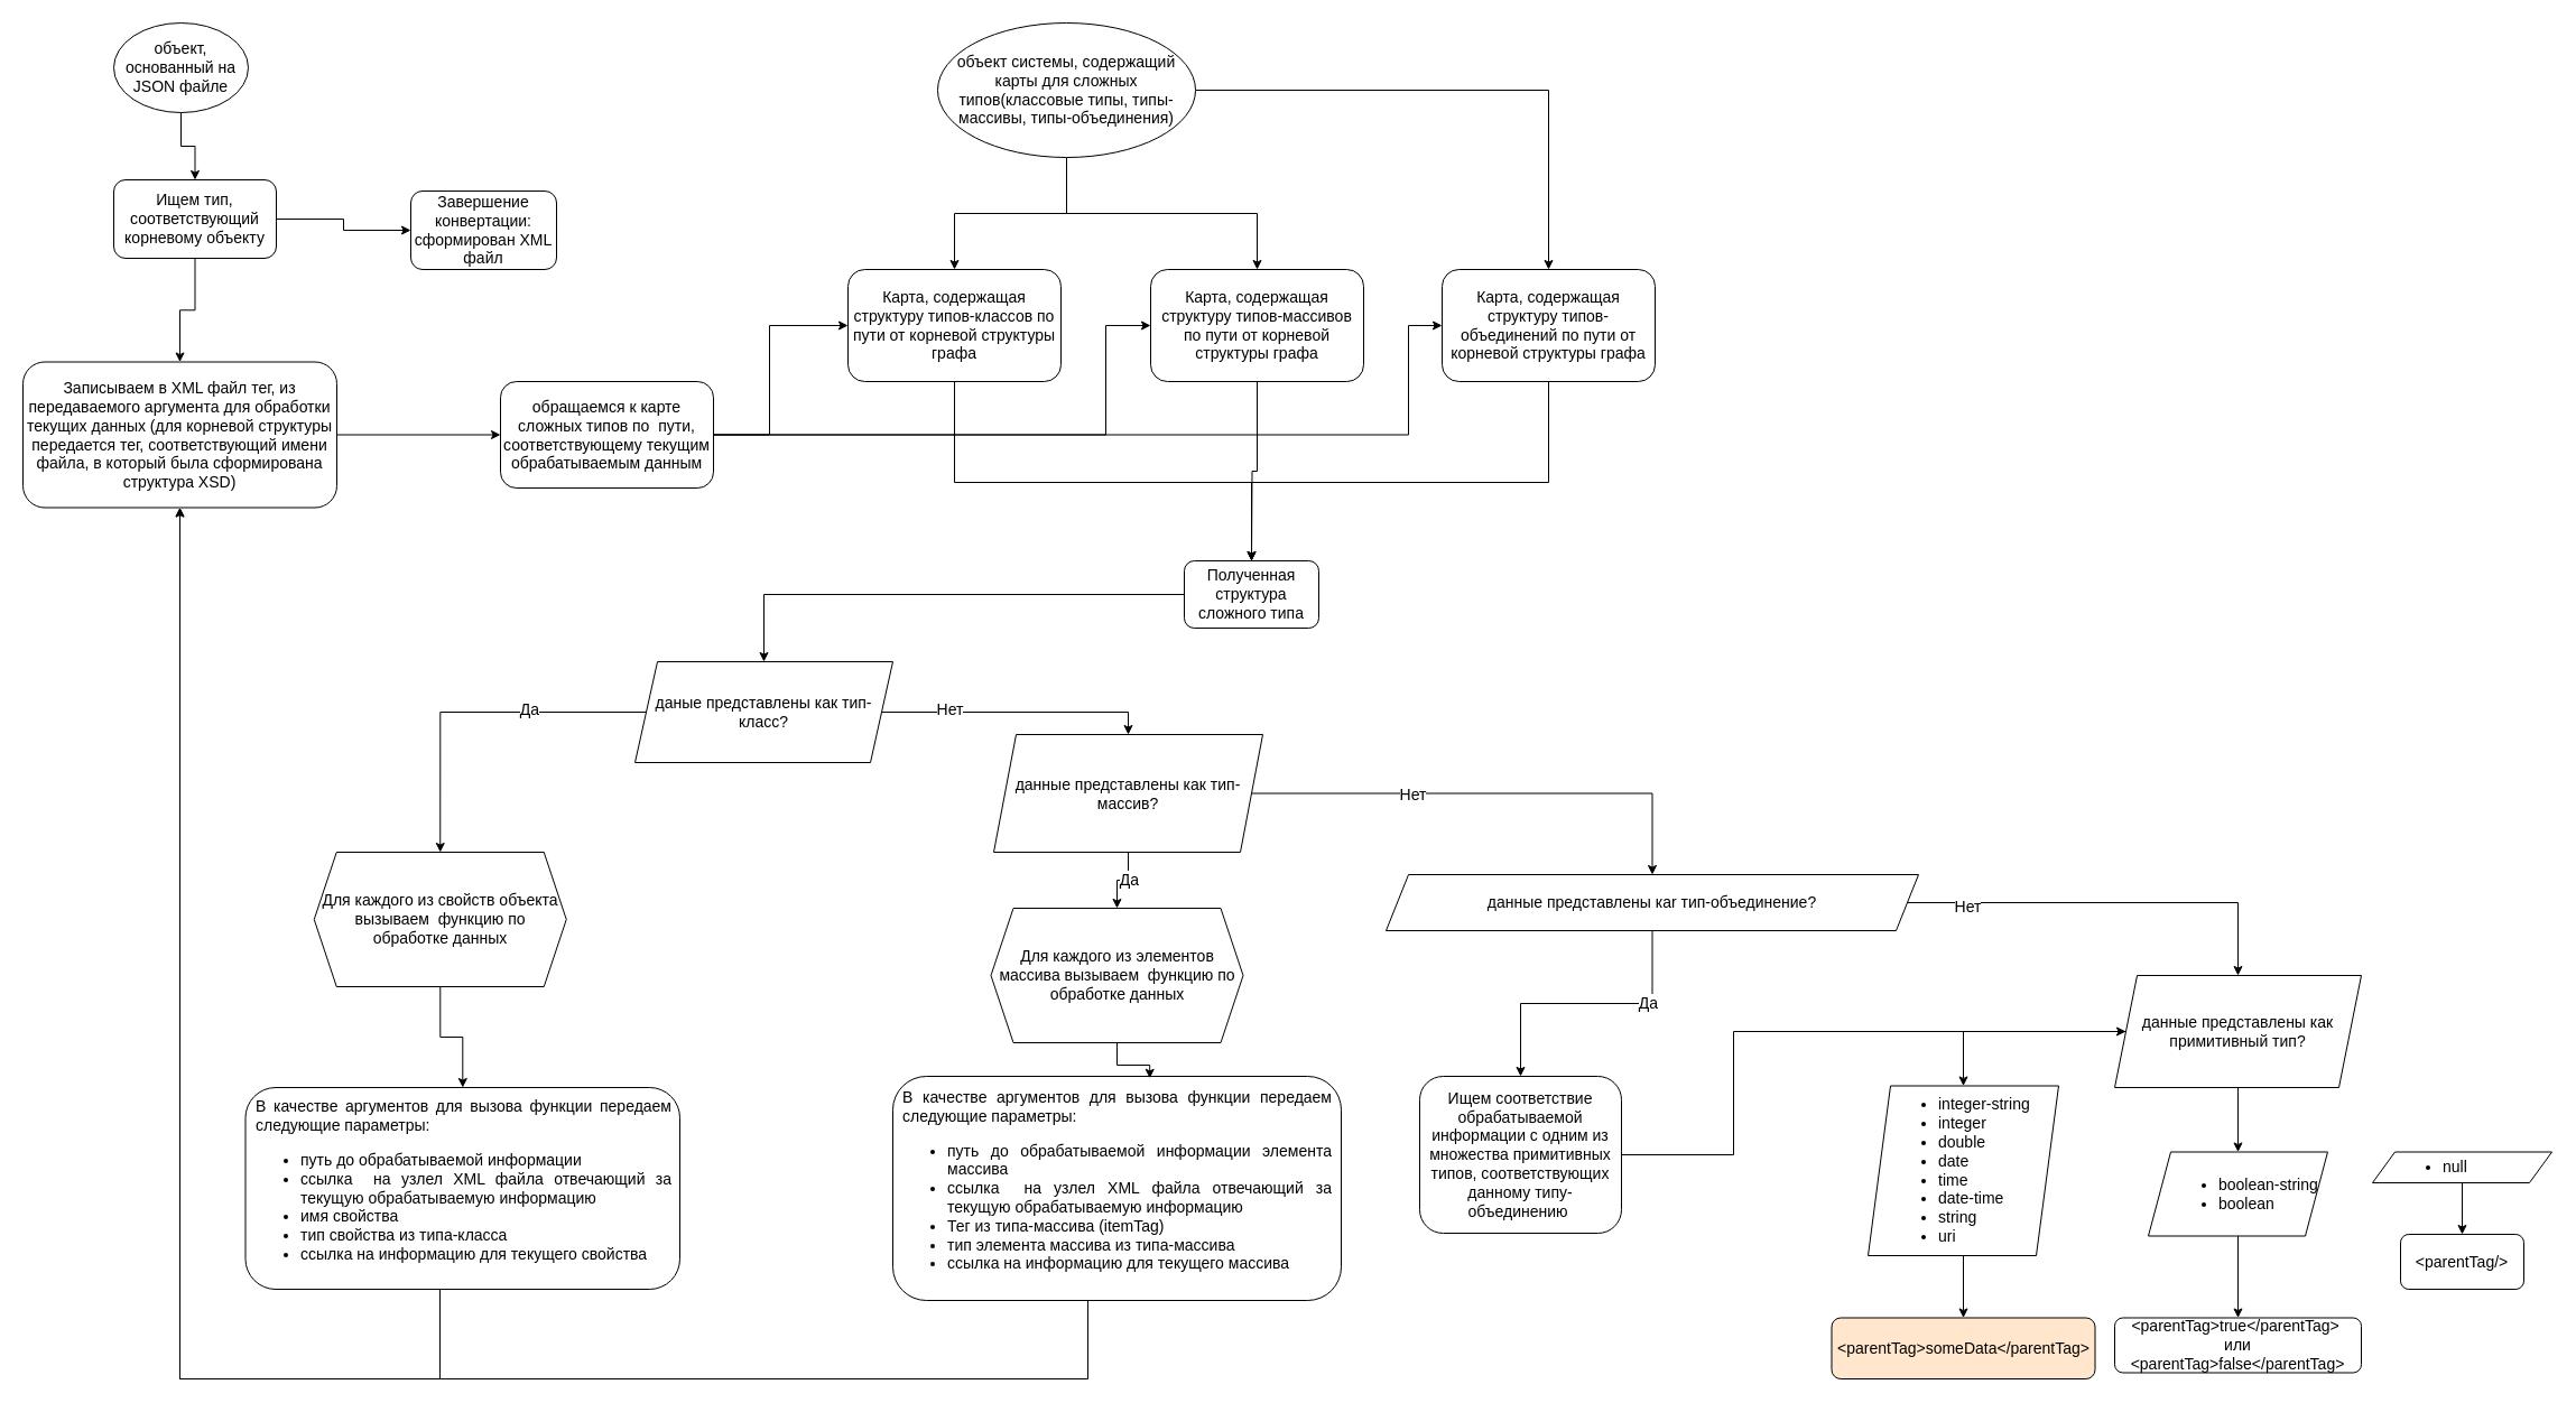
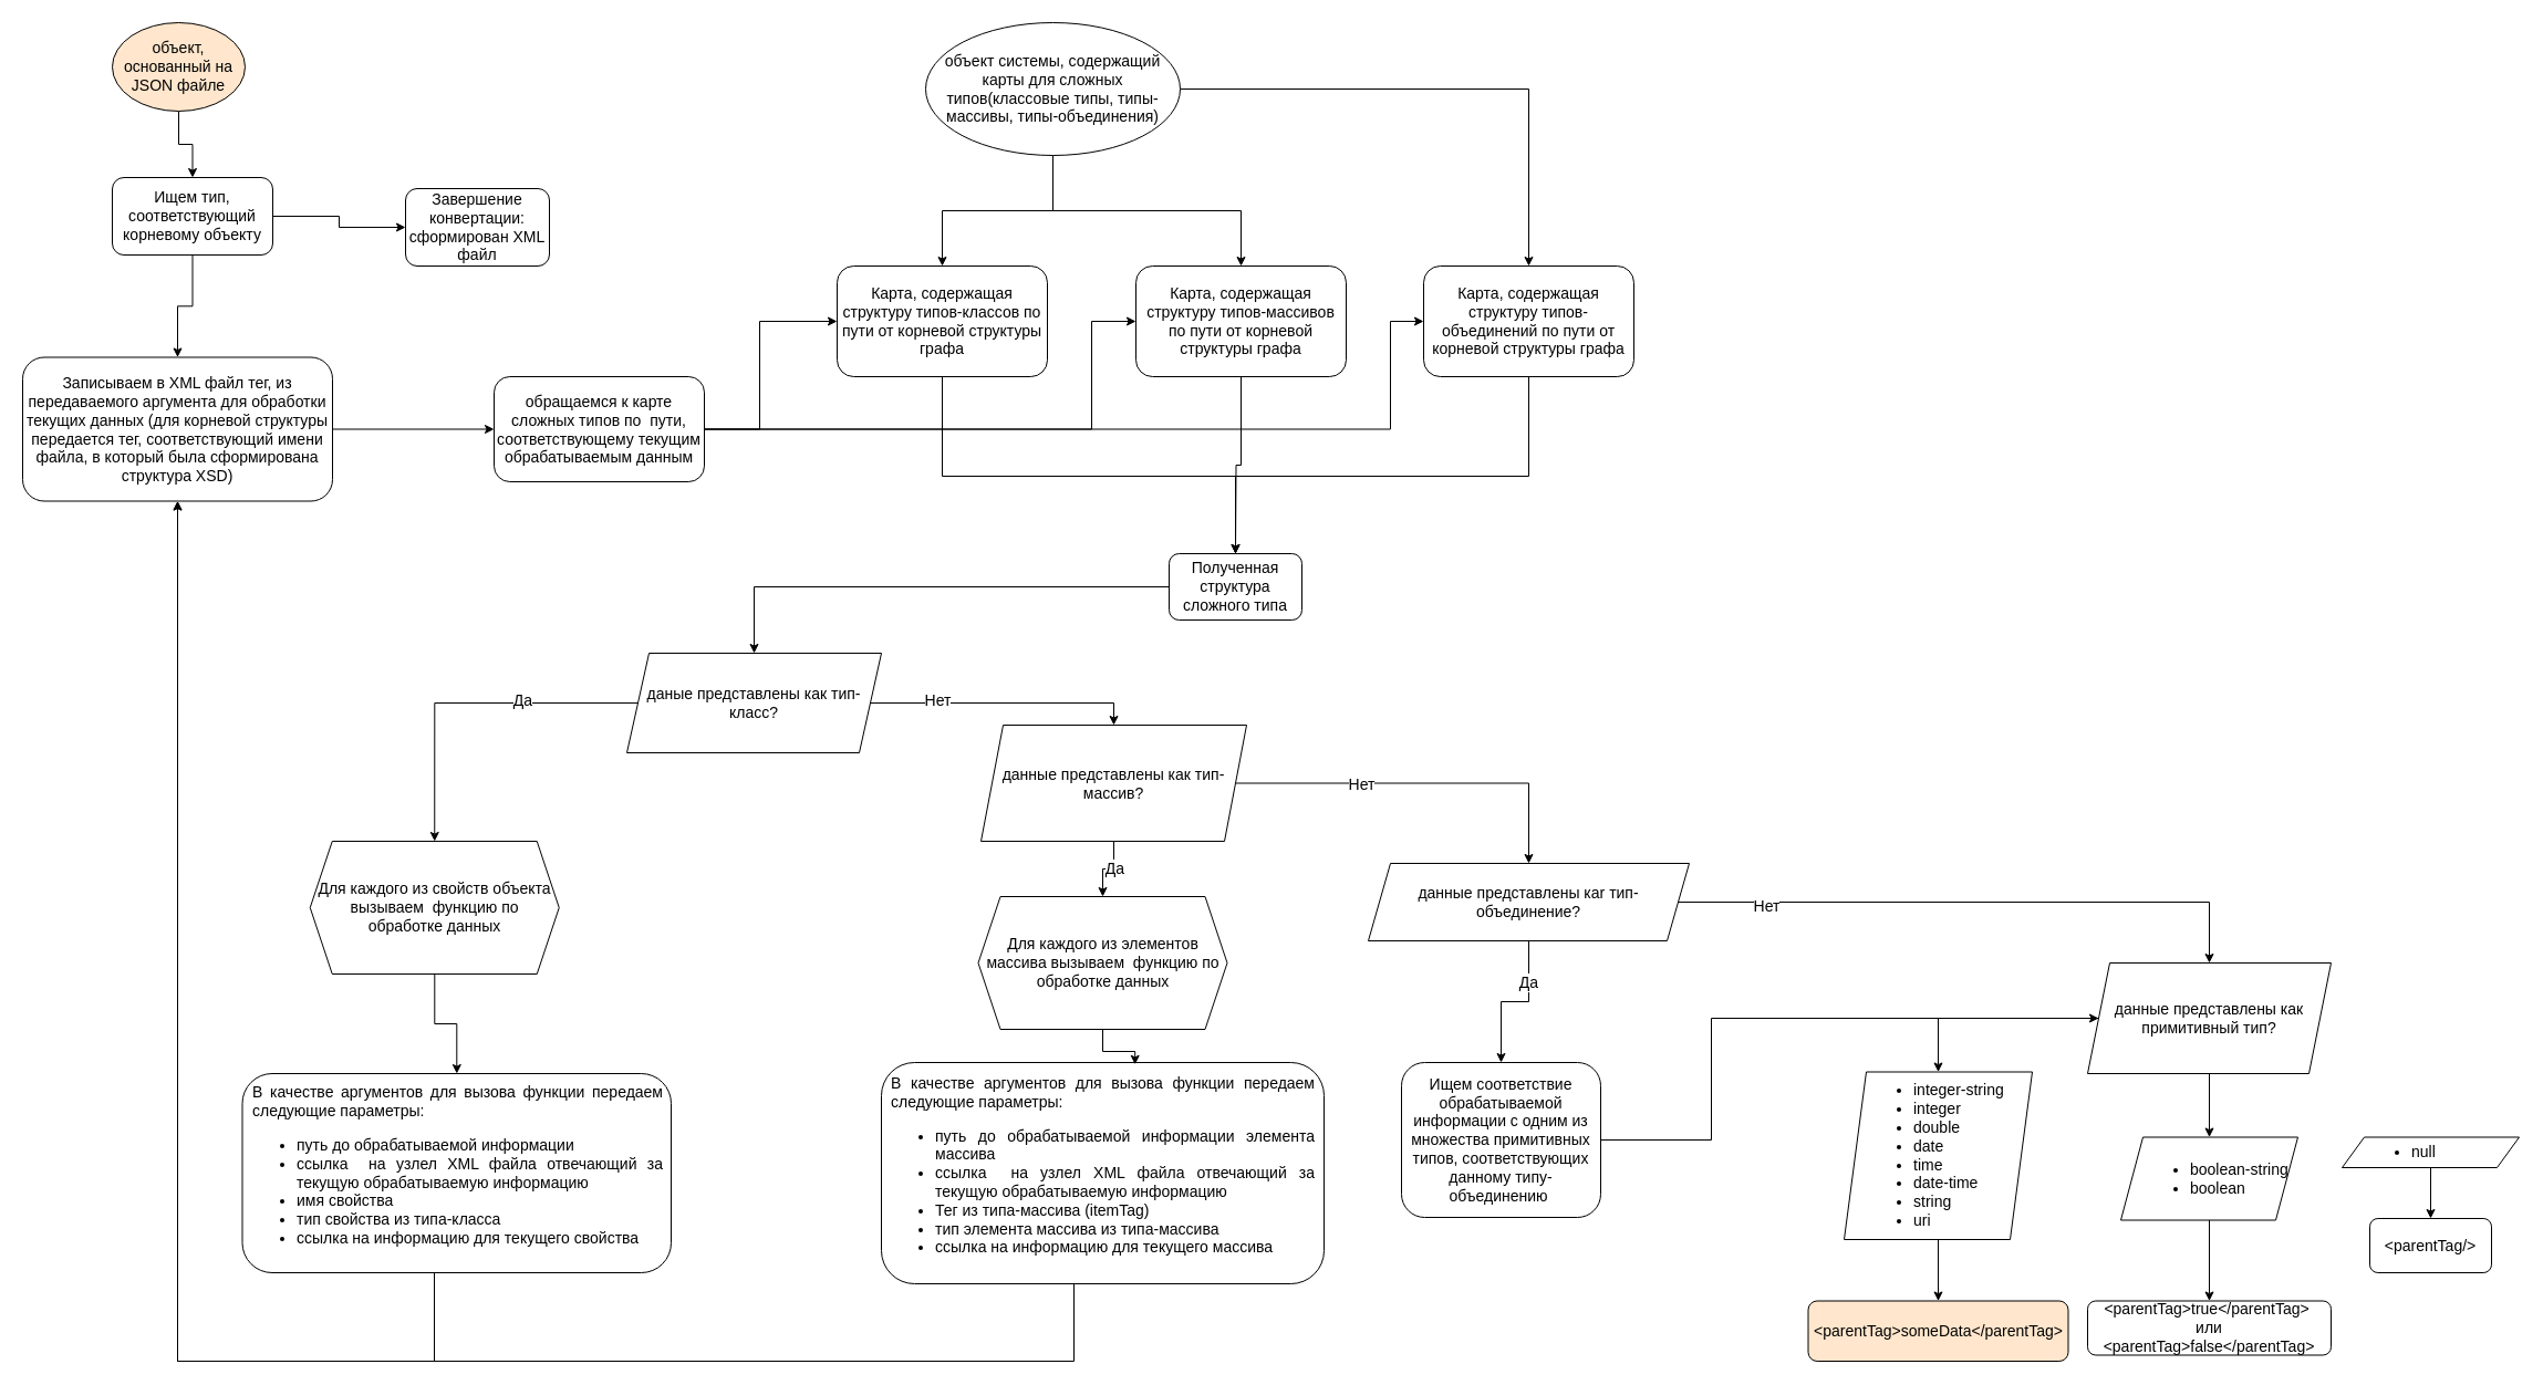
- <mxCell id="3" value="объект, основанный на JSON файле" style="ellipse;whiteSpace=wrap;html=1;fontSize=14;" vertex="1" parent="1"><mxGeometry x="101" y="20" width="120" height="80" as="geometry" /></mxCell>
+ <mxCell id="3" value="объект, основанный на JSON файле" style="ellipse;whiteSpace=wrap;html=1;fontSize=14;fillColor=#ffe6cc;" vertex="1" parent="1"><mxGeometry x="101" y="20" width="120" height="80" as="geometry" /></mxCell>
- <mxCell id="35" value="данные представлены каr тип-объединение?" style="shape=parallelogram;perimeter=parallelogramPerimeter;whiteSpace=wrap;html=1;fixedSize=1;fontSize=14;" vertex="1" parent="1"><mxGeometry x="1236" y="780" width="475" height="50" as="geometry" /></mxCell>
+ <mxCell id="35" value="данные представлены каr тип-объединение?" style="shape=parallelogram;perimeter=parallelogramPerimeter;whiteSpace=wrap;html=1;fixedSize=1;fontSize=14;" vertex="1" parent="1"><mxGeometry x="1236" y="780" width="290" height="70" as="geometry" /></mxCell>
